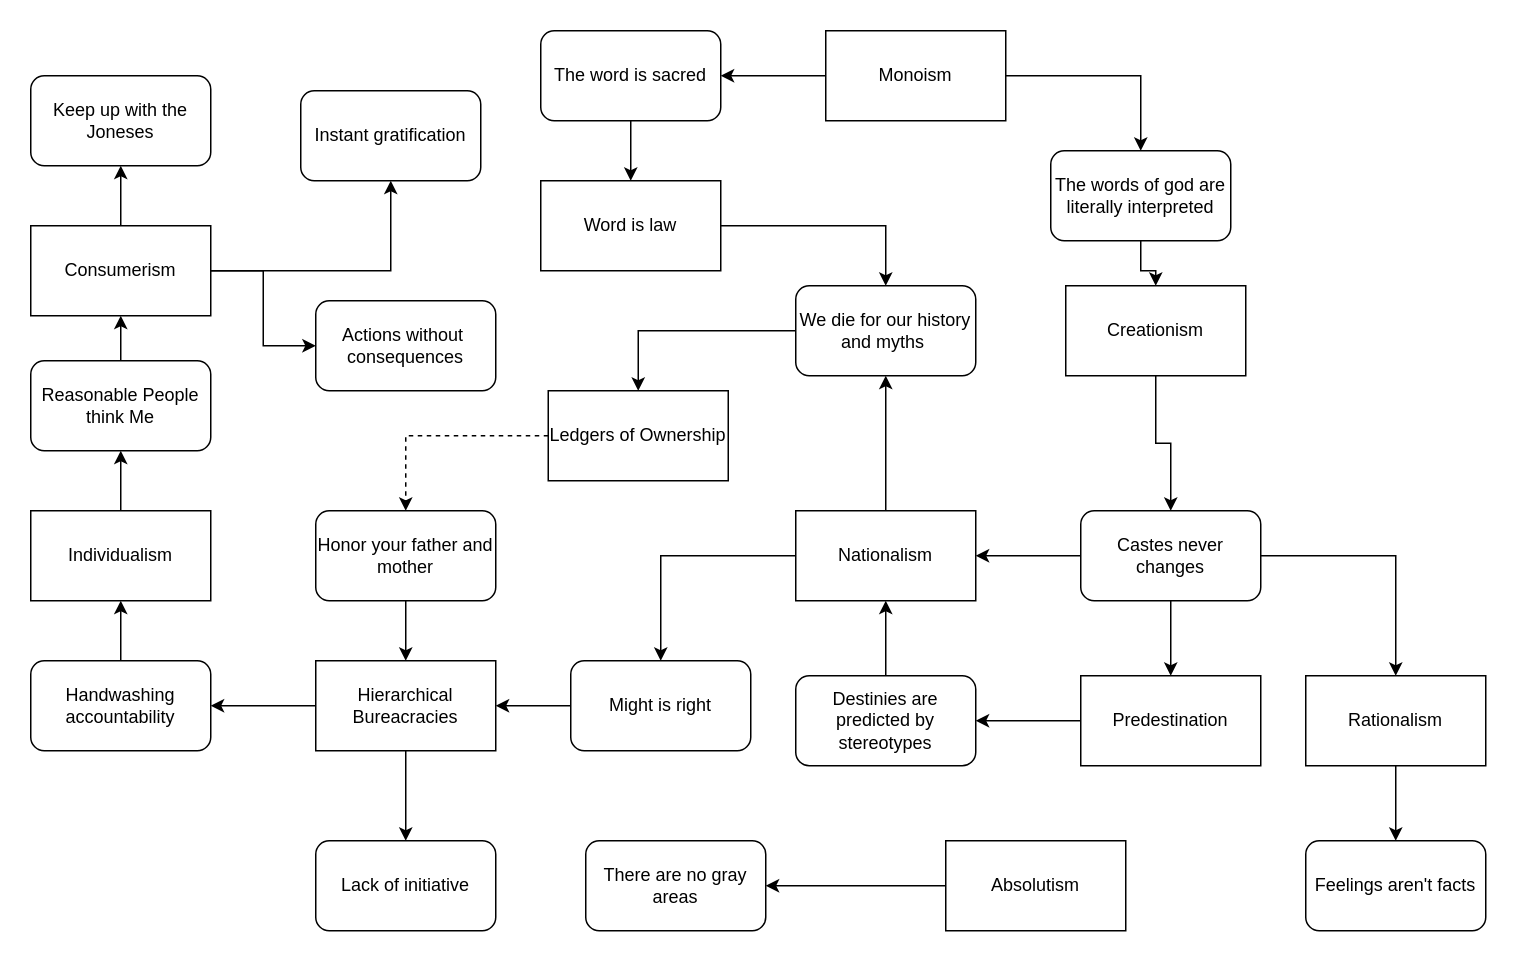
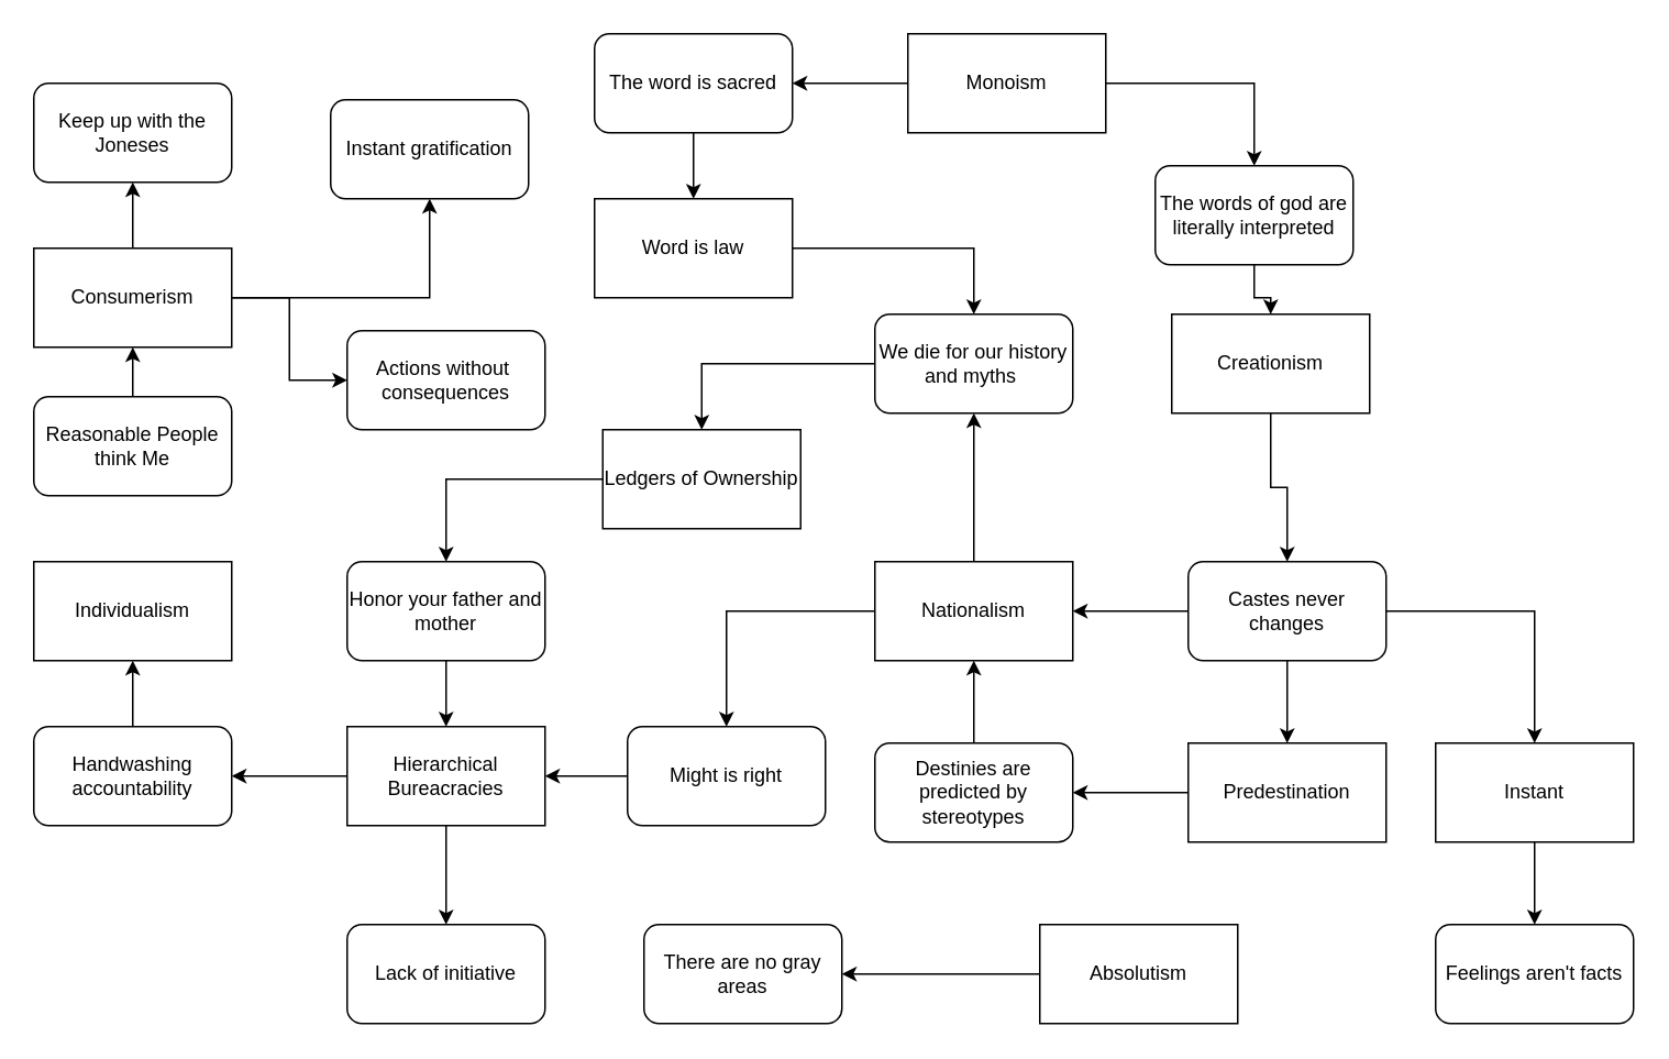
- <mxCell id="31" value="" style="edgeStyle=orthogonalEdgeStyle;rounded=0;orthogonalLoop=1;jettySize=auto;html=1;dashed=1;" edge="1" parent="1" source="32" target="27"><mxGeometry relative="1" as="geometry" /></mxCell>
+ <mxCell id="31" value="" style="edgeStyle=orthogonalEdgeStyle;rounded=0;orthogonalLoop=1;jettySize=auto;html=1;" edge="1" parent="1" source="32" target="27"><mxGeometry relative="1" as="geometry" /></mxCell>
- <mxCell id="42" value="" style="edgeStyle=orthogonalEdgeStyle;rounded=0;orthogonalLoop=1;jettySize=auto;html=1;" edge="1" parent="1" source="43" target="14"><mxGeometry relative="1" as="geometry" /></mxCell>
- <mxCell id="37" value="Rationalism" style="rounded=0;whiteSpace=wrap;html=1;" vertex="1" parent="1"><mxGeometry x="870" y="450" width="120" height="60" as="geometry" /></mxCell>
+ <mxCell id="37" value="Instant" style="rounded=0;whiteSpace=wrap;html=1;" vertex="1" parent="1"><mxGeometry x="870" y="450" width="120" height="60" as="geometry" /></mxCell>
